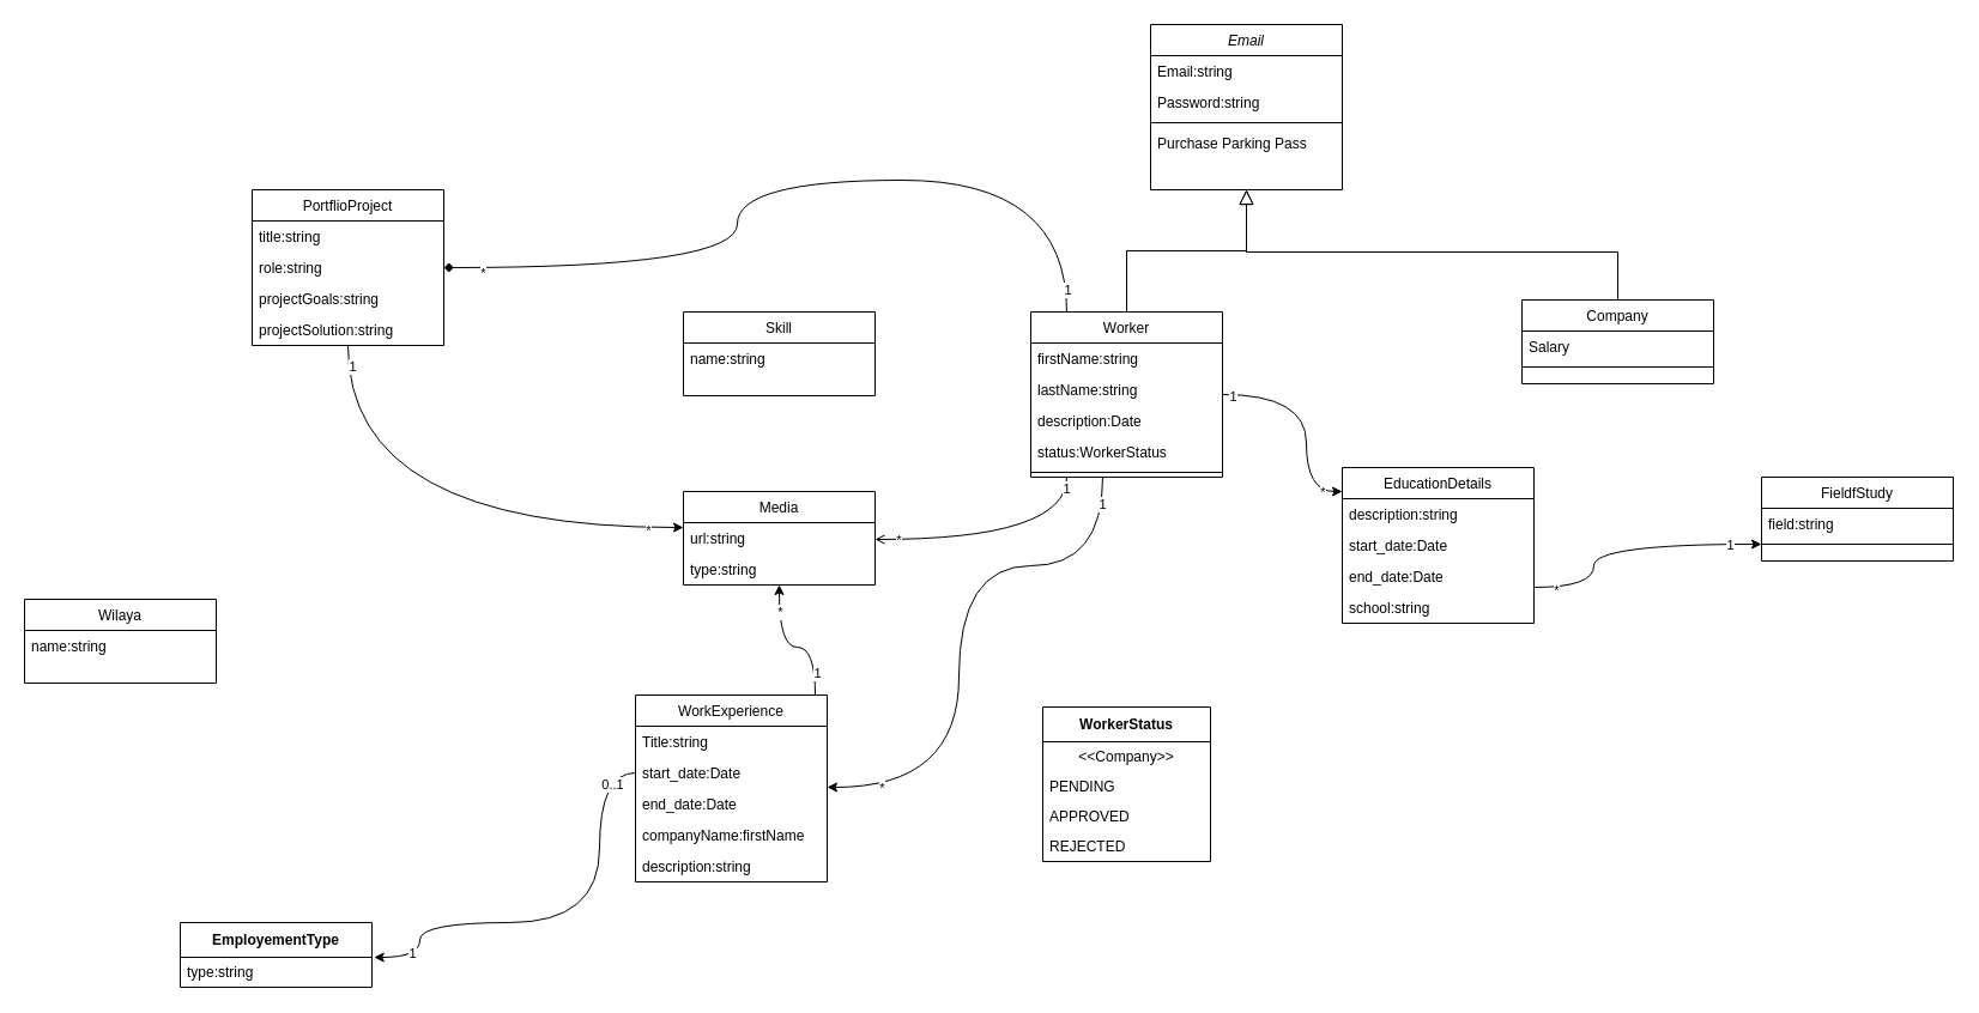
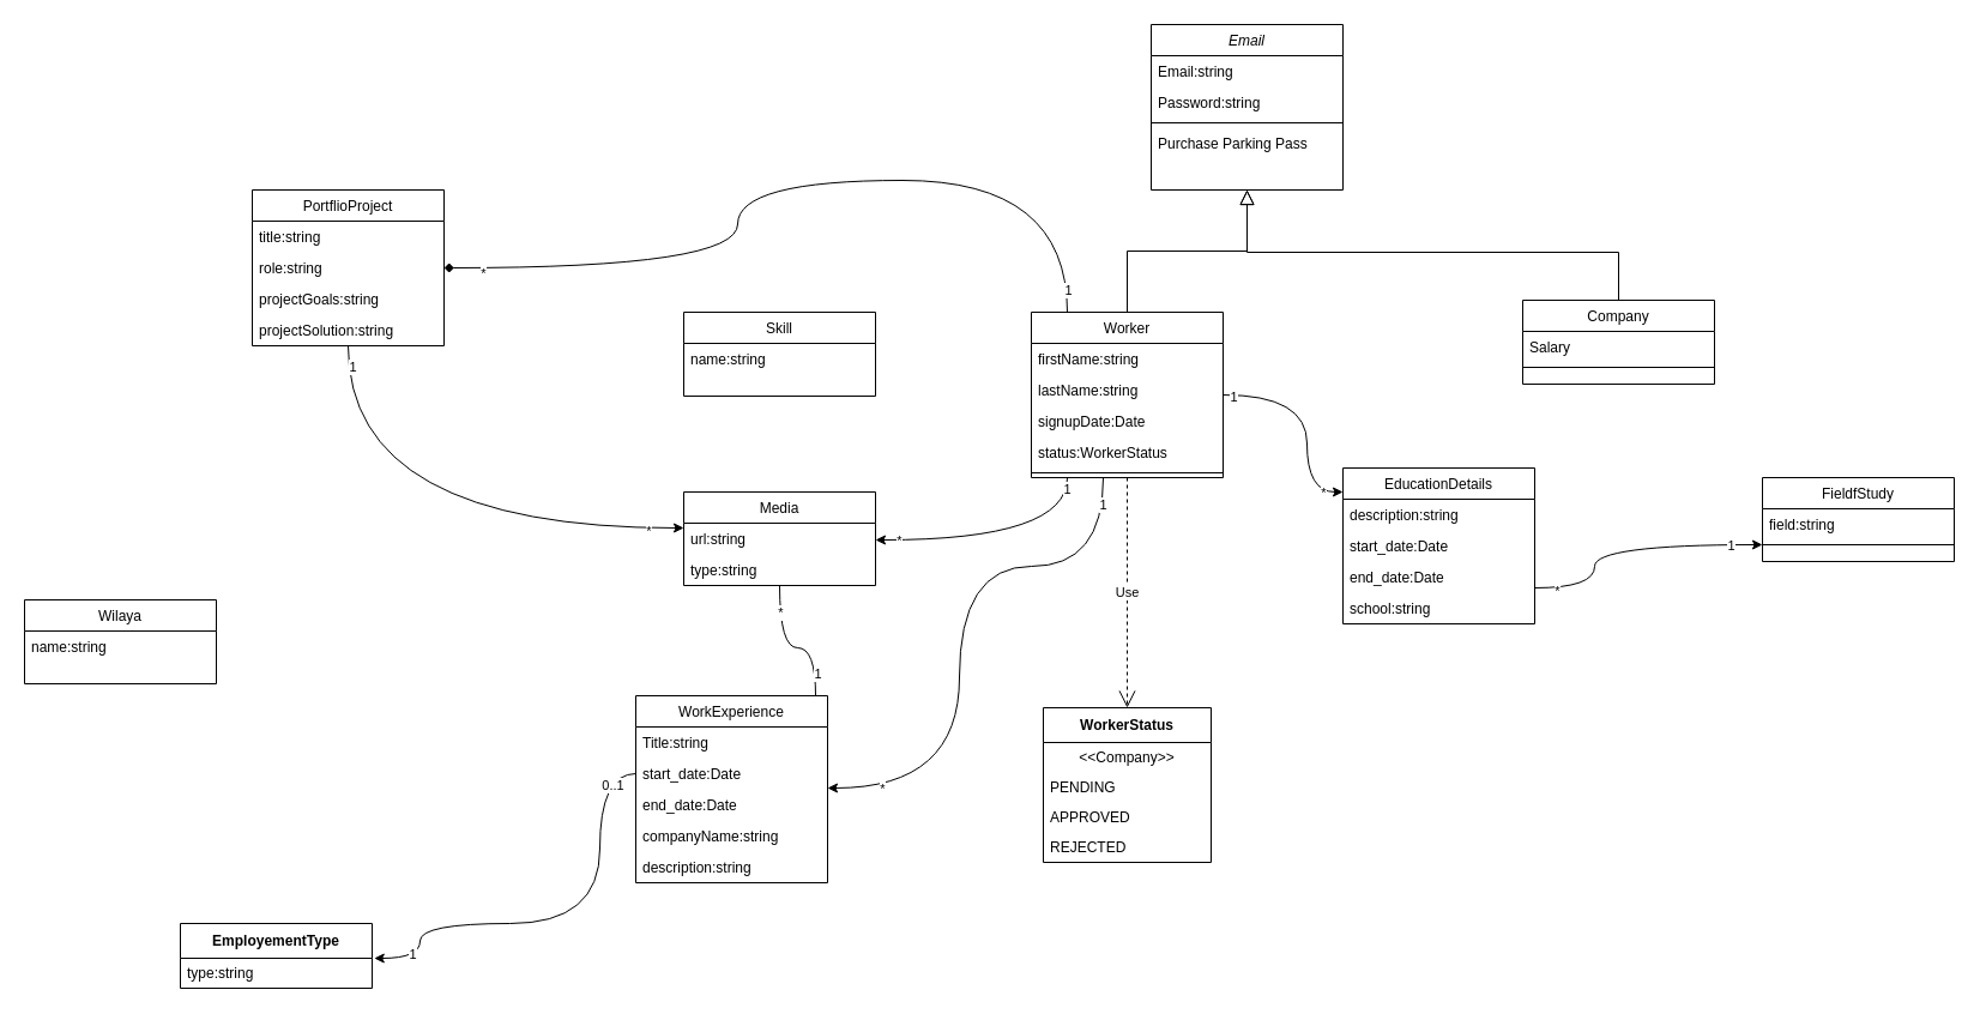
- <mxCell id="16" value="description:Date" style="text;align=left;verticalAlign=top;spacingLeft=4;spacingRight=4;overflow=hidden;rotatable=0;points=[[0,0.5],[1,0.5]];portConstraint=eastwest;rounded=0;shadow=0;html=0;" vertex="1" parent="13"><mxGeometry y="78" width="160" height="26" as="geometry" /></mxCell>
+ <mxCell id="16" value="signupDate:Date" style="text;align=left;verticalAlign=top;spacingLeft=4;spacingRight=4;overflow=hidden;rotatable=0;points=[[0,0.5],[1,0.5]];portConstraint=eastwest;rounded=0;shadow=0;html=0;" vertex="1" parent="13"><mxGeometry y="78" width="160" height="26" as="geometry" /></mxCell>
- <mxCell id="7" value="" style="edgeStyle=orthogonalEdgeStyle;rounded=0;orthogonalLoop=1;jettySize=auto;html=1;curved=1;endArrow=open;" edge="1" parent="1" source="13" target="26"><mxGeometry relative="1" as="geometry"><mxPoint x="760" y="329" as="targetPoint" /><Array as="points"><mxPoint x="890" y="450" /></Array></mxGeometry></mxCell>
+ <mxCell id="7" value="" style="edgeStyle=orthogonalEdgeStyle;rounded=0;orthogonalLoop=1;jettySize=auto;html=1;curved=1;" edge="1" parent="1" source="13" target="26"><mxGeometry relative="1" as="geometry"><mxPoint x="760" y="329" as="targetPoint" /><Array as="points"><mxPoint x="890" y="450" /></Array></mxGeometry></mxCell>
+ <mxCell id="34" value="Use" style="endArrow=open;endSize=12;dashed=1;html=1;rounded=0;" edge="1" parent="1" source="13" target="29"><mxGeometry width="160" relative="1" as="geometry"><mxPoint x="1190" y="450" as="sourcePoint" /><mxPoint x="1350" y="450" as="targetPoint" /></mxGeometry></mxCell>
- <mxCell id="63" value="" style="edgeStyle=orthogonalEdgeStyle;rounded=0;orthogonalLoop=1;jettySize=auto;html=1;curved=1;" edge="1" parent="1" source="49" target="26"><mxGeometry relative="1" as="geometry"><mxPoint x="680" y="488" as="sourcePoint" /><mxPoint x="520" y="540" as="targetPoint" /><Array as="points"><mxPoint x="680" y="540" /><mxPoint x="650" y="540" /></Array></mxGeometry></mxCell>
+ <mxCell id="63" value="" style="edgeStyle=orthogonalEdgeStyle;rounded=0;orthogonalLoop=1;jettySize=auto;html=1;curved=1;endArrow=none;" edge="1" parent="1" source="49" target="26"><mxGeometry relative="1" as="geometry"><mxPoint x="680" y="488" as="sourcePoint" /><mxPoint x="520" y="540" as="targetPoint" /><Array as="points"><mxPoint x="680" y="540" /><mxPoint x="650" y="540" /></Array></mxGeometry></mxCell>
- <mxCell id="53" value="companyName:firstName" style="text;align=left;verticalAlign=top;spacingLeft=4;spacingRight=4;overflow=hidden;rotatable=0;points=[[0,0.5],[1,0.5]];portConstraint=eastwest;" vertex="1" parent="49"><mxGeometry y="104" width="160" height="26" as="geometry" /></mxCell>
+ <mxCell id="53" value="companyName:string" style="text;align=left;verticalAlign=top;spacingLeft=4;spacingRight=4;overflow=hidden;rotatable=0;points=[[0,0.5],[1,0.5]];portConstraint=eastwest;" vertex="1" parent="49"><mxGeometry y="104" width="160" height="26" as="geometry" /></mxCell>
